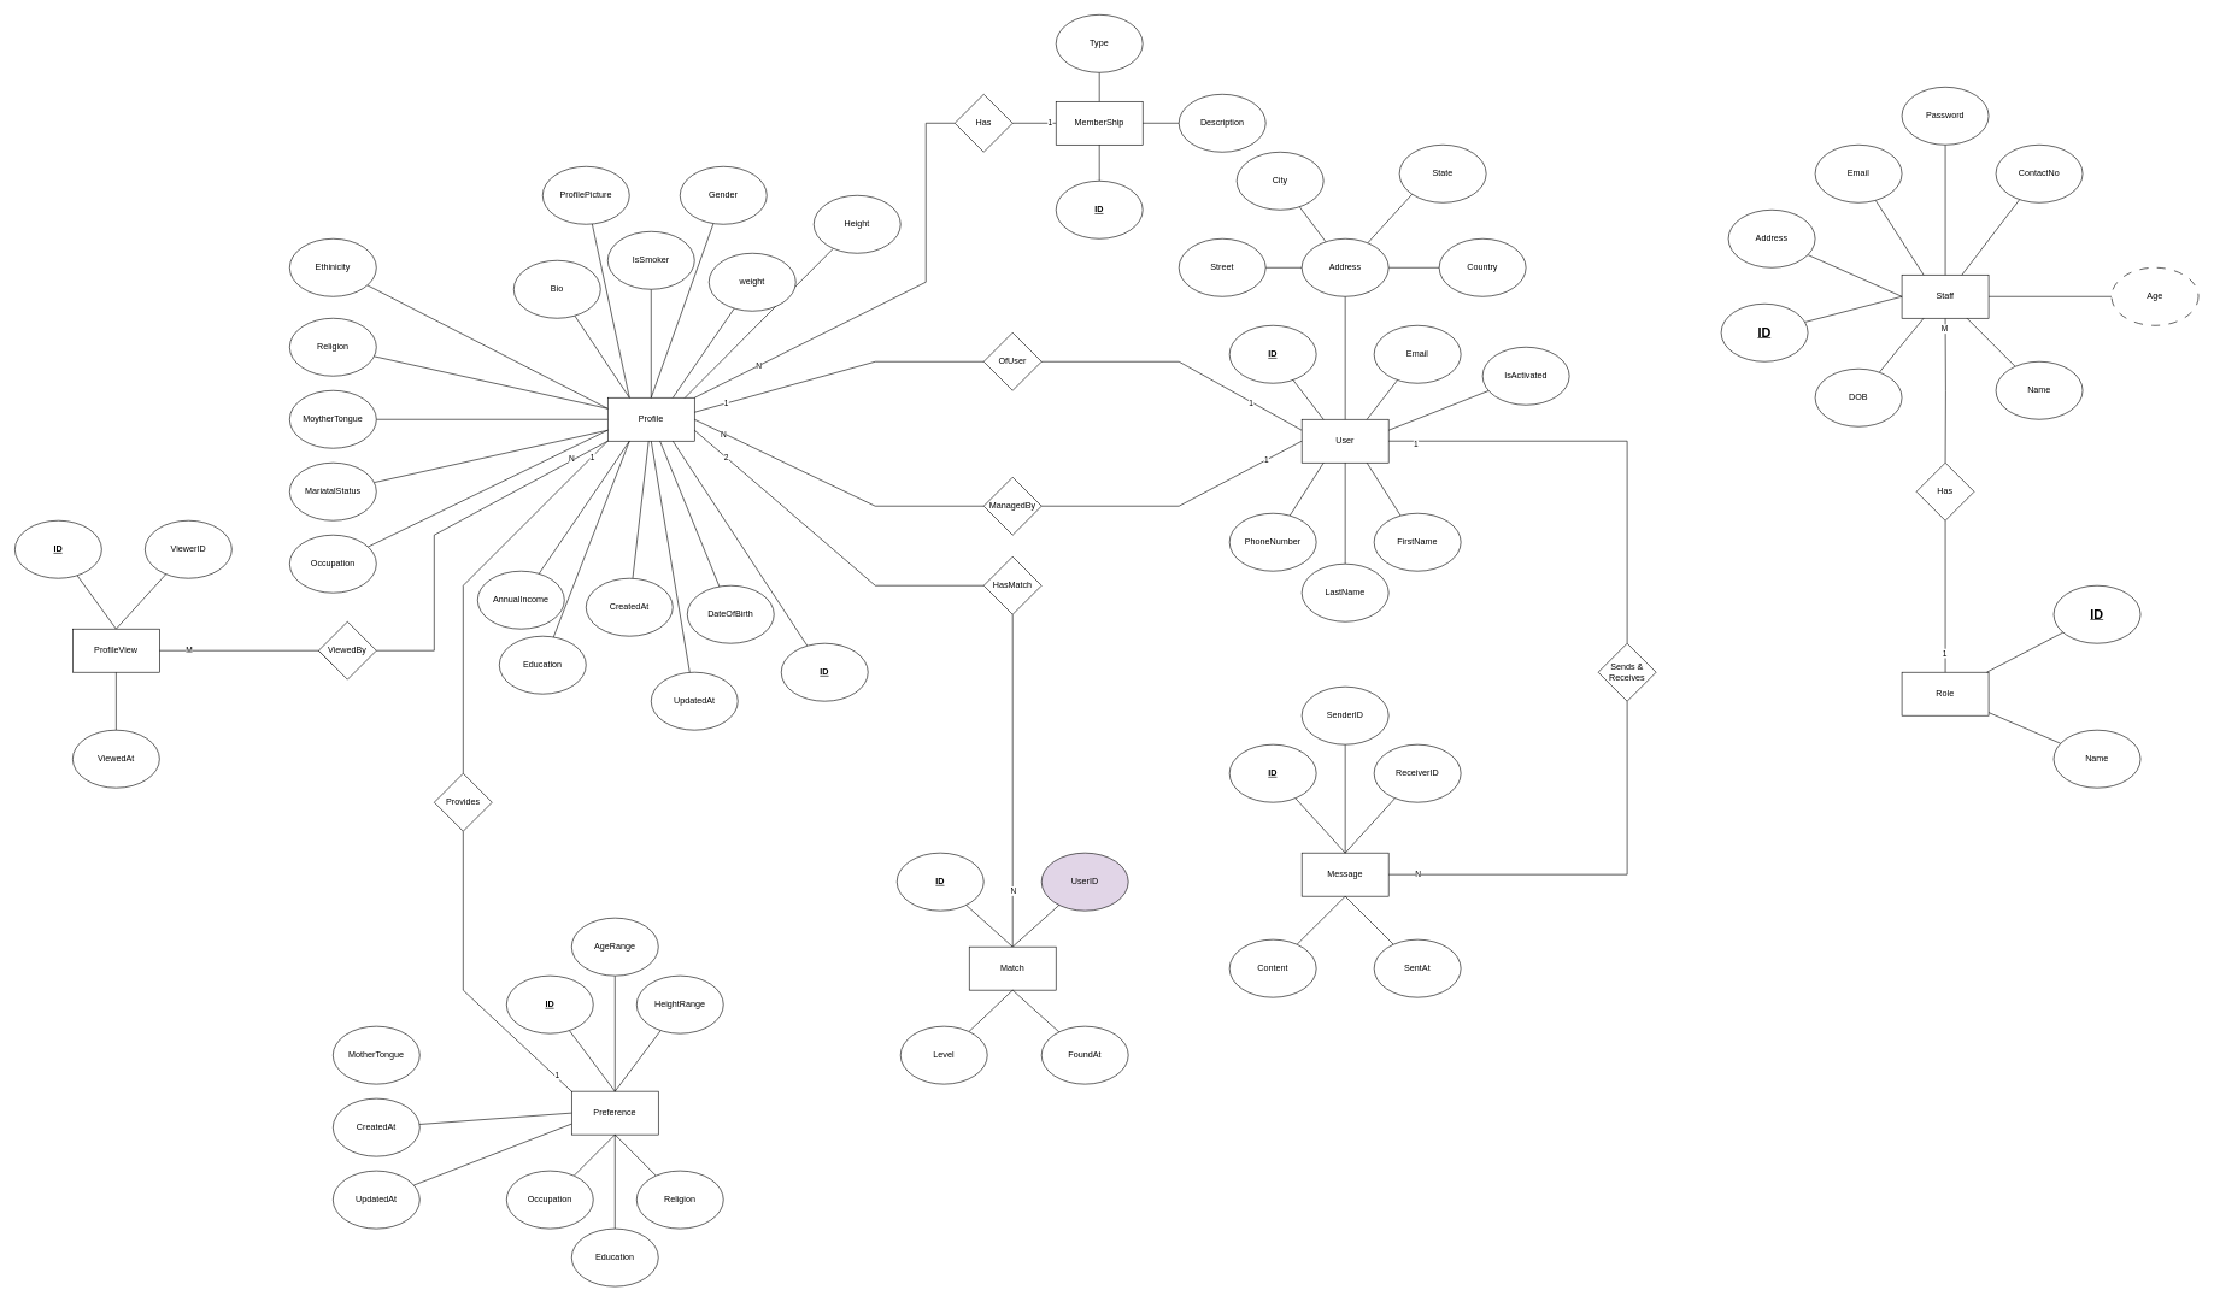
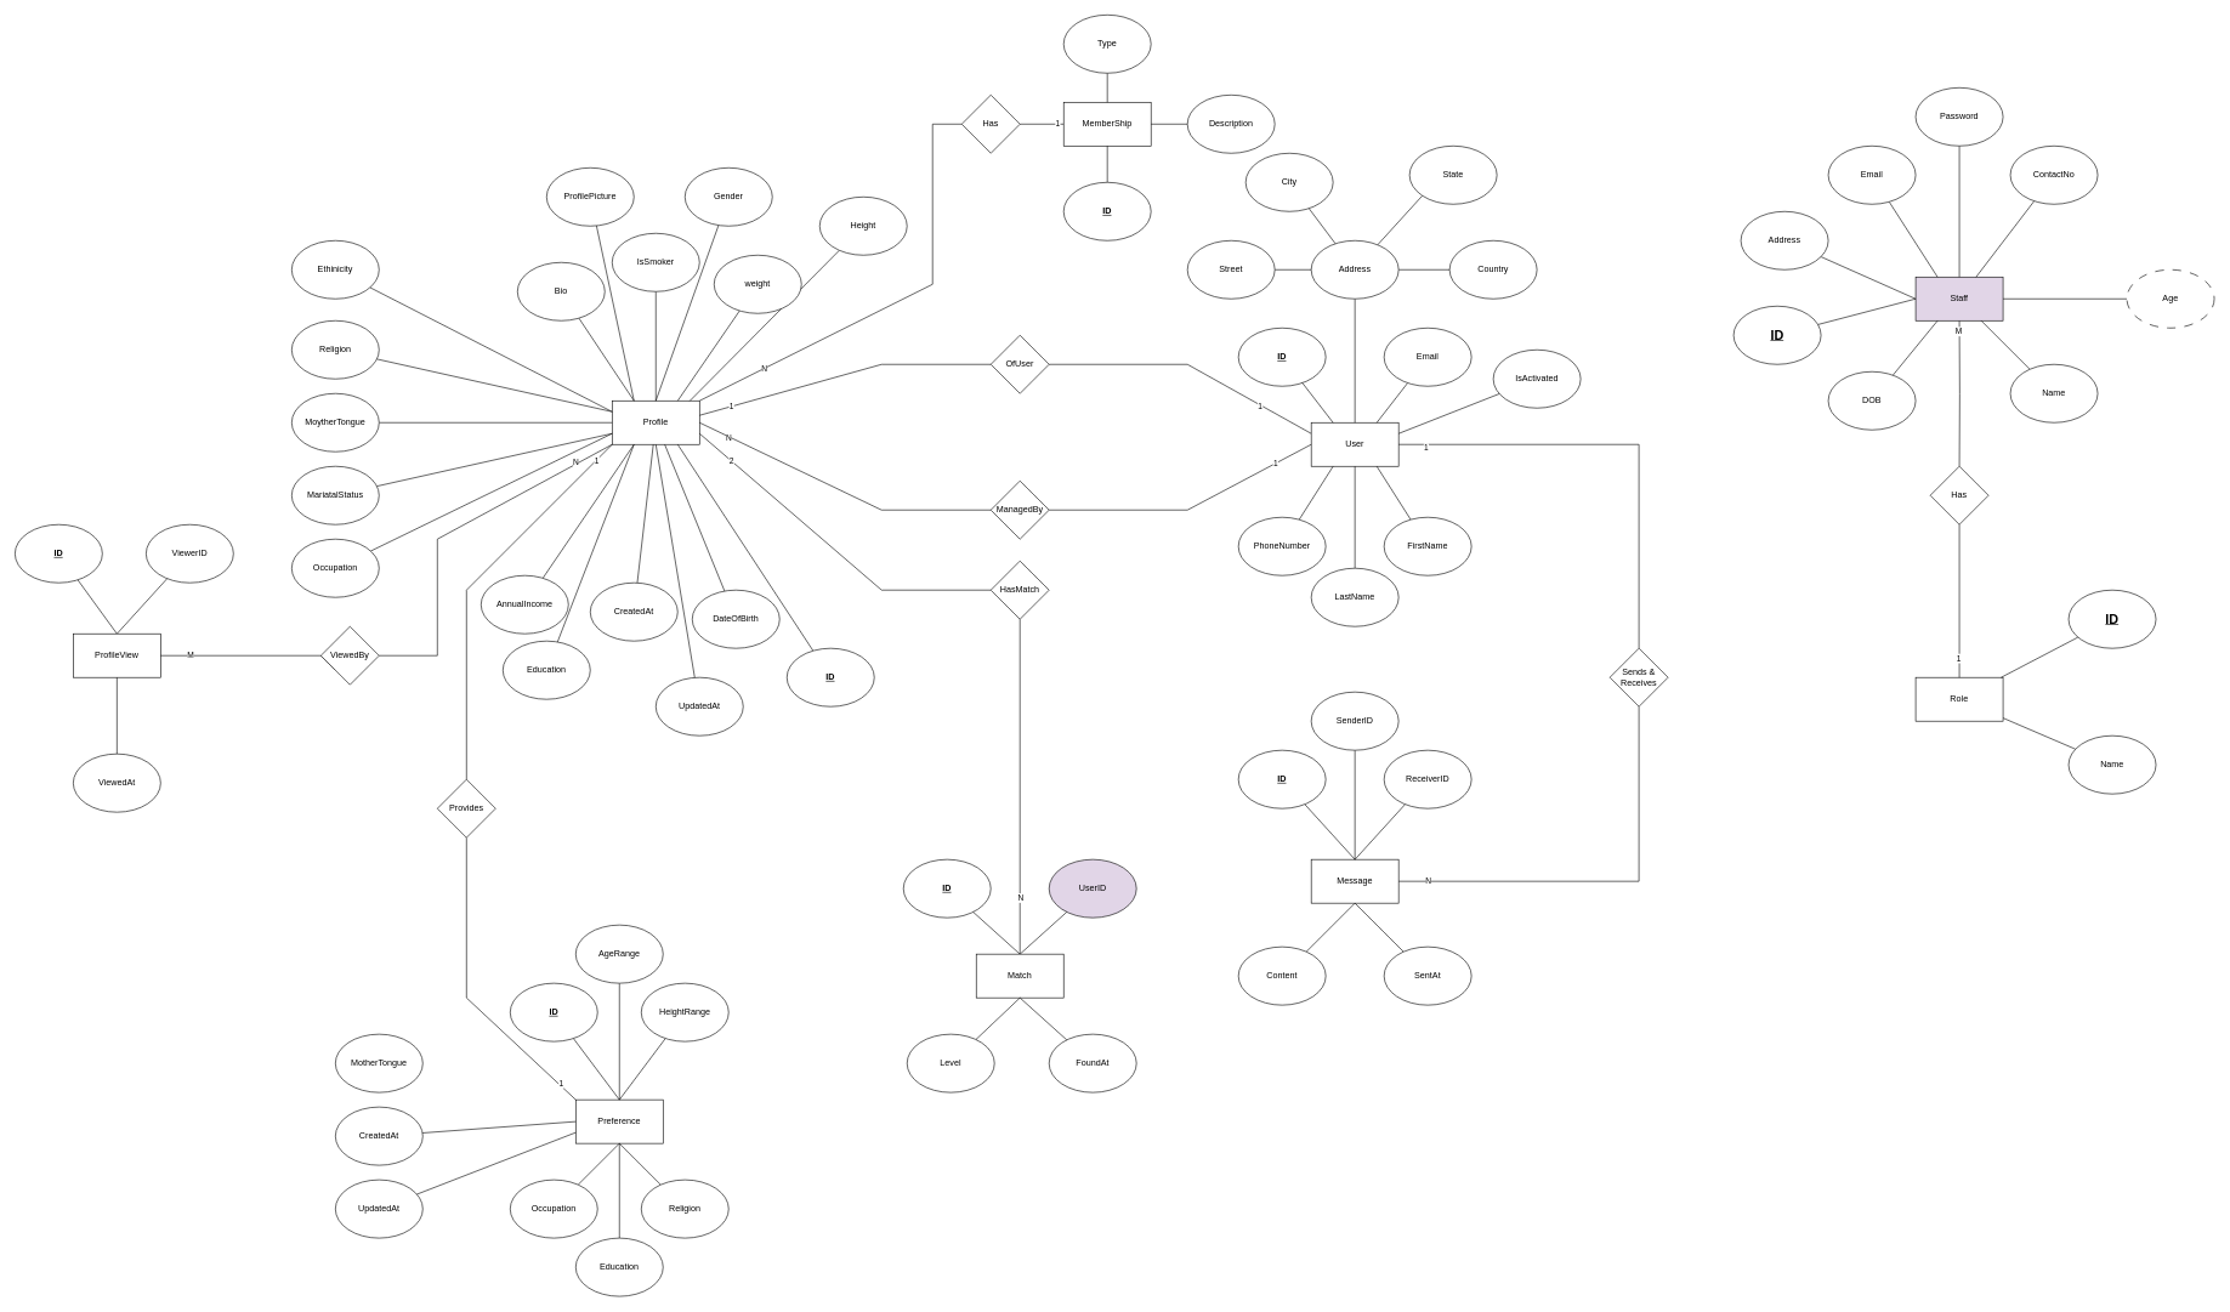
- <mxCell id="145" value="Staff" style="rounded=0;whiteSpace=wrap;html=1;" vertex="1" parent="1"><mxGeometry x="2630" y="380" width="120" height="60" as="geometry" /></mxCell>
+ <mxCell id="145" value="Staff" style="rounded=0;whiteSpace=wrap;html=1;fillColor=#e1d5e7;" vertex="1" parent="1"><mxGeometry x="2630" y="380" width="120" height="60" as="geometry" /></mxCell>
- <mxCell id="138" value="ViewedAt" style="ellipse;whiteSpace=wrap;html=1;" vertex="1" parent="1"><mxGeometry x="100" y="1010" width="120" height="80" as="geometry" /></mxCell>
+ <mxCell id="138" value="ViewedAt" style="ellipse;whiteSpace=wrap;html=1;" vertex="1" parent="1"><mxGeometry x="100" y="1035" width="120" height="80" as="geometry" /></mxCell>
